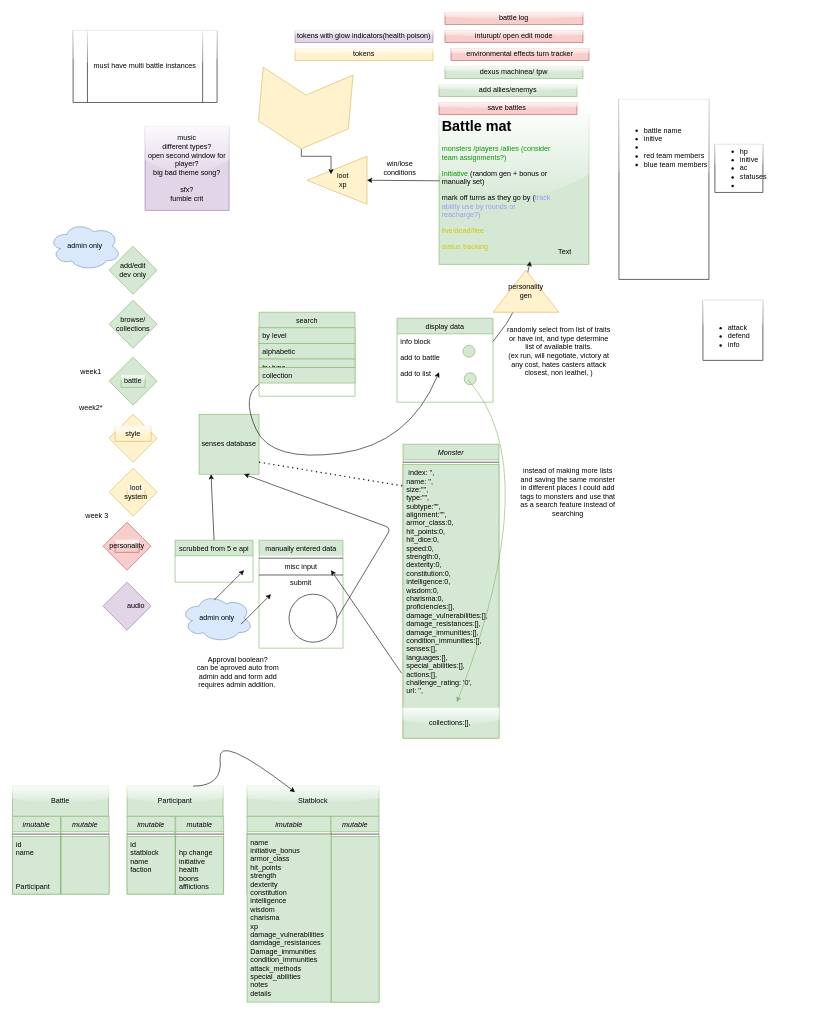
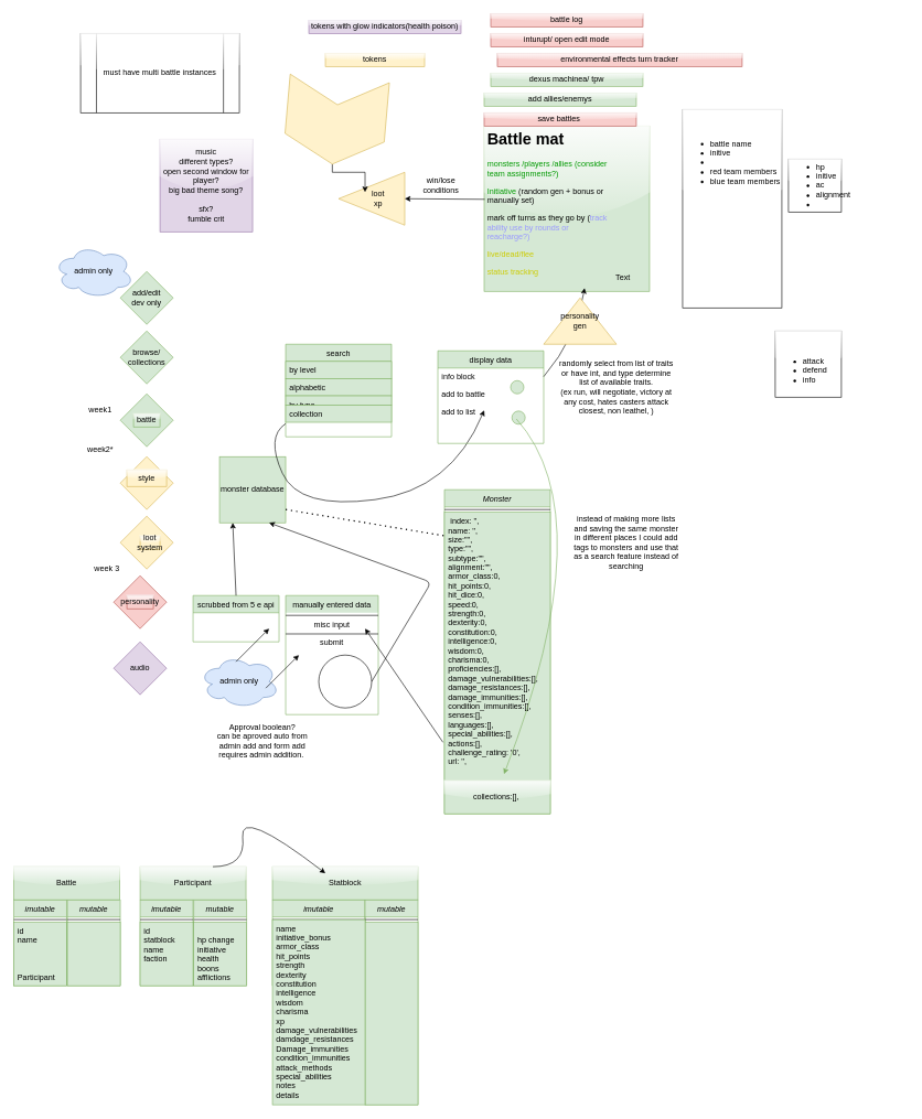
- <mxCell id="75" value="tokens with glow indicators(health poison)" style="text;html=1;strokeColor=#9673a6;fillColor=#e1d5e7;align=center;verticalAlign=middle;whiteSpace=wrap;rounded=0;glass=1;" parent="1" vertex="1"><mxGeometry x="491" y="50" width="230" height="20" as="geometry" /></mxCell>
+ <mxCell id="75" value="tokens with glow indicators(health poison)" style="text;html=1;strokeColor=#9673a6;fillColor=#e1d5e7;align=center;verticalAlign=middle;whiteSpace=wrap;rounded=0;glass=1;" parent="1" vertex="1"><mxGeometry x="466" y="30" width="230" height="20" as="geometry" /></mxCell>
- <mxCell id="76" value="tokens" style="text;html=1;strokeColor=#d6b656;fillColor=#fff2cc;align=center;verticalAlign=middle;whiteSpace=wrap;rounded=0;glass=1;" parent="1" vertex="1"><mxGeometry x="491" y="80" width="230" height="20" as="geometry" /></mxCell>
+ <mxCell id="76" value="tokens" style="text;html=1;strokeColor=#d6b656;fillColor=#fff2cc;align=center;verticalAlign=middle;whiteSpace=wrap;rounded=0;glass=1;" parent="1" vertex="1"><mxGeometry x="491" y="80" width="150" height="20" as="geometry" /></mxCell>
- <mxCell id="54" value="environmental effects turn tracker" style="text;html=1;strokeColor=#b85450;fillColor=#f8cecc;align=center;verticalAlign=middle;whiteSpace=wrap;rounded=0;glass=1;" parent="1" vertex="1"><mxGeometry x="751" y="80" width="230" height="20" as="geometry" /></mxCell>
+ <mxCell id="54" value="environmental effects turn tracker" style="text;html=1;strokeColor=#b85450;fillColor=#f8cecc;align=center;verticalAlign=middle;whiteSpace=wrap;rounded=0;glass=1;" parent="1" vertex="1"><mxGeometry x="751" y="80" width="370" height="20" as="geometry" /></mxCell>
- <mxCell id="81" value="&lt;ul&gt;&lt;li&gt;hp&lt;/li&gt;&lt;li&gt;initive&lt;/li&gt;&lt;li&gt;ac&lt;/li&gt;&lt;li&gt;statuses&lt;/li&gt;&lt;li&gt;&amp;nbsp;&lt;/li&gt;&lt;/ul&gt;" style="text;html=1;strokeColor=none;fillColor=none;align=left;verticalAlign=middle;whiteSpace=wrap;rounded=0;glass=1;" parent="1" vertex="1"><mxGeometry x="1191" y="210" width="180" height="140" as="geometry" /></mxCell>
+ <mxCell id="81" value="&lt;ul&gt;&lt;li&gt;hp&lt;/li&gt;&lt;li&gt;initive&lt;/li&gt;&lt;li&gt;ac&lt;/li&gt;&lt;li&gt;alignment&lt;/li&gt;&lt;li&gt;&amp;nbsp;&lt;/li&gt;&lt;/ul&gt;" style="text;html=1;strokeColor=none;fillColor=none;align=left;verticalAlign=middle;whiteSpace=wrap;rounded=0;glass=1;" parent="1" vertex="1"><mxGeometry x="1191" y="210" width="180" height="140" as="geometry" /></mxCell>
- <mxCell id="19" value="senses database" style="text;html=1;strokeColor=none;fillColor=none;align=center;verticalAlign=middle;whiteSpace=wrap;rounded=0;" parent="1" vertex="1"><mxGeometry x="321" y="730" width="120" height="20" as="geometry" /></mxCell>
+ <mxCell id="19" value="monster database" style="text;html=1;strokeColor=none;fillColor=none;align=center;verticalAlign=middle;whiteSpace=wrap;rounded=0;" parent="1" vertex="1"><mxGeometry x="321" y="730" width="120" height="20" as="geometry" /></mxCell>
- <mxCell id="61" value="audio" style="text;html=1;strokeColor=none;fillColor=none;align=center;verticalAlign=middle;whiteSpace=wrap;rounded=0;glass=1;" parent="1" vertex="1"><mxGeometry x="206" y="1000" width="40" height="20" as="geometry" /></mxCell>
+ <mxCell id="61" value="audio" style="text;html=1;strokeColor=none;fillColor=none;align=center;verticalAlign=middle;whiteSpace=wrap;rounded=0;glass=1;" parent="1" vertex="1"><mxGeometry x="191" y="1000" width="40" height="20" as="geometry" /></mxCell>
